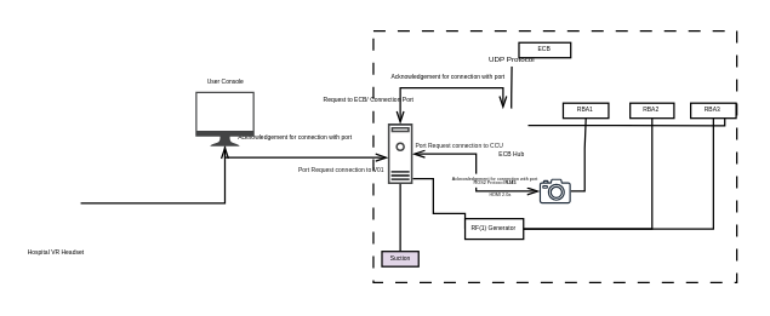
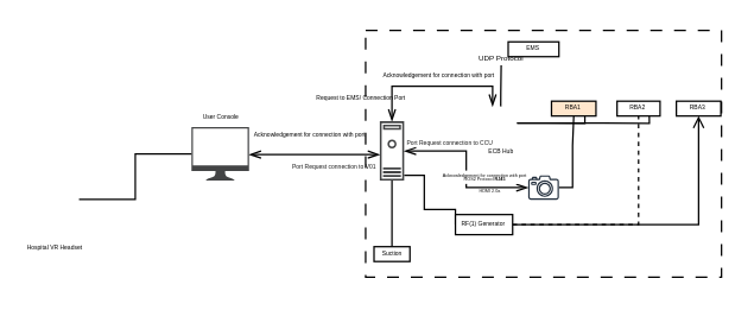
- <mxCell id="21" value="ECB" style="rounded=0;whiteSpace=wrap;html=1;fontSize=4;" vertex="1" parent="1"><mxGeometry x="341.98" y="27.72" width="34.21" height="10" as="geometry" /></mxCell>
+ <mxCell id="21" value="EMS" style="rounded=0;whiteSpace=wrap;html=1;fontSize=4;" vertex="1" parent="1"><mxGeometry x="341.98" y="27.72" width="34.21" height="10" as="geometry" /></mxCell>
- <mxCell id="25" value="&lt;font style=&quot;font-size: 4px;&quot;&gt;Request to ECB/ Connection Port&lt;/font&gt;" style="text;html=1;align=center;verticalAlign=middle;whiteSpace=wrap;rounded=0;" vertex="1" parent="1"><mxGeometry x="208.4" y="57.72" width="70" height="10" as="geometry" /></mxCell>
+ <mxCell id="25" value="&lt;font style=&quot;font-size: 4px;&quot;&gt;Request to EMS/ Connection Port&lt;/font&gt;" style="text;html=1;align=center;verticalAlign=middle;whiteSpace=wrap;rounded=0;" vertex="1" parent="1"><mxGeometry x="208.4" y="57.72" width="70" height="10" as="geometry" /></mxCell>
- <mxCell id="20" value="RBA1" style="rounded=0;whiteSpace=wrap;html=1;fontSize=4;" vertex="1" parent="1"><mxGeometry x="371.19" y="67.72" width="30" height="10" as="geometry" /></mxCell>
+ <mxCell id="20" value="RBA1" style="rounded=0;whiteSpace=wrap;html=1;fontSize=4;fillColor=#ffe6cc;" vertex="1" parent="1"><mxGeometry x="371.19" y="67.72" width="30" height="10" as="geometry" /></mxCell>
- <mxCell id="22" value="&lt;font style=&quot;font-size: 4px;&quot;&gt;User Console&lt;/font&gt;" style="sketch=0;pointerEvents=1;shadow=0;dashed=0;html=1;strokeColor=none;fillColor=#434445;aspect=fixed;labelPosition=center;verticalLabelPosition=top;verticalAlign=bottom;align=center;outlineConnect=0;shape=mxgraph.vvd.monitor;" vertex="1" parent="1"><mxGeometry x="128.4" y="60.17" width="38.82" height="36.1" as="geometry" /></mxCell>
+ <mxCell id="22" value="&lt;font style=&quot;font-size: 4px;&quot;&gt;User Console&lt;/font&gt;" style="sketch=0;pointerEvents=1;shadow=0;dashed=0;html=1;strokeColor=none;fillColor=#434445;aspect=fixed;labelPosition=center;verticalLabelPosition=top;verticalAlign=bottom;align=center;outlineConnect=0;shape=mxgraph.vvd.monitor;" vertex="1" parent="1"><mxGeometry x="128.4" y="85.17" width="38.82" height="36.1" as="geometry" /></mxCell>
+ <mxCell id="16" style="edgeStyle=orthogonalEdgeStyle;rounded=0;orthogonalLoop=1;jettySize=auto;html=1;entryX=0.75;entryY=1;entryDx=0;entryDy=0;endArrow=none;endFill=0;" edge="1" parent="1" source="19" target="20"><mxGeometry relative="1" as="geometry"><Array as="points"><mxPoint x="368.4" y="82.72" /><mxPoint x="393.4" y="82.72" /></Array></mxGeometry></mxCell>
+ <mxCell id="17" style="edgeStyle=orthogonalEdgeStyle;rounded=0;orthogonalLoop=1;jettySize=auto;html=1;entryX=0.75;entryY=1;entryDx=0;entryDy=0;endArrow=none;endFill=0;" edge="1" parent="1" source="19" target="23"><mxGeometry relative="1" as="geometry"><Array as="points"><mxPoint x="381.4" y="82.72" /><mxPoint x="437.4" y="82.72" /></Array></mxGeometry></mxCell>
- <mxCell id="13" style="edgeStyle=orthogonalEdgeStyle;rounded=0;orthogonalLoop=1;jettySize=auto;html=1;entryX=0.5;entryY=1;entryDx=0;entryDy=0;endArrow=none;endFill=0;" edge="1" parent="1" source="14" target="24"><mxGeometry relative="1" as="geometry" /></mxCell>
+ <mxCell id="13" style="edgeStyle=orthogonalEdgeStyle;rounded=0;orthogonalLoop=1;jettySize=auto;html=1;entryX=0.5;entryY=1;entryDx=0;entryDy=0;endArrow=open;endFill=0;" edge="1" parent="1" source="14" target="24"><mxGeometry relative="1" as="geometry" /></mxCell>
- <mxCell id="18" style="edgeStyle=orthogonalEdgeStyle;rounded=0;orthogonalLoop=1;jettySize=auto;html=1;entryX=0.75;entryY=1;entryDx=0;entryDy=0;endArrow=none;endFill=0;" edge="1" parent="1" source="19" target="24"><mxGeometry relative="1" as="geometry"><Array as="points"><mxPoint x="401.4" y="82.72" /><mxPoint x="478.4" y="82.72" /></Array></mxGeometry></mxCell>
- <mxCell id="12" style="edgeStyle=orthogonalEdgeStyle;rounded=0;orthogonalLoop=1;jettySize=auto;html=1;entryX=0.5;entryY=1;entryDx=0;entryDy=0;endArrow=none;endFill=0;" edge="1" parent="1" source="14" target="23"><mxGeometry relative="1" as="geometry" /></mxCell>
+ <mxCell id="12" style="edgeStyle=orthogonalEdgeStyle;rounded=0;orthogonalLoop=1;jettySize=auto;html=1;entryX=0.5;entryY=1;entryDx=0;entryDy=0;endArrow=none;endFill=0;dashed=1;" edge="1" parent="1" source="14" target="23"><mxGeometry relative="1" as="geometry" /></mxCell>
- <mxCell id="11" value="Suction" style="rounded=0;whiteSpace=wrap;html=1;fontSize=4;fillColor=#e1d5e7;" vertex="1" parent="1"><mxGeometry x="251.5" y="165.82" width="24.21" height="10" as="geometry" /></mxCell>
+ <mxCell id="11" value="Suction" style="rounded=0;whiteSpace=wrap;html=1;fontSize=4;" vertex="1" parent="1"><mxGeometry x="251.5" y="165.82" width="24.21" height="10" as="geometry" /></mxCell>
